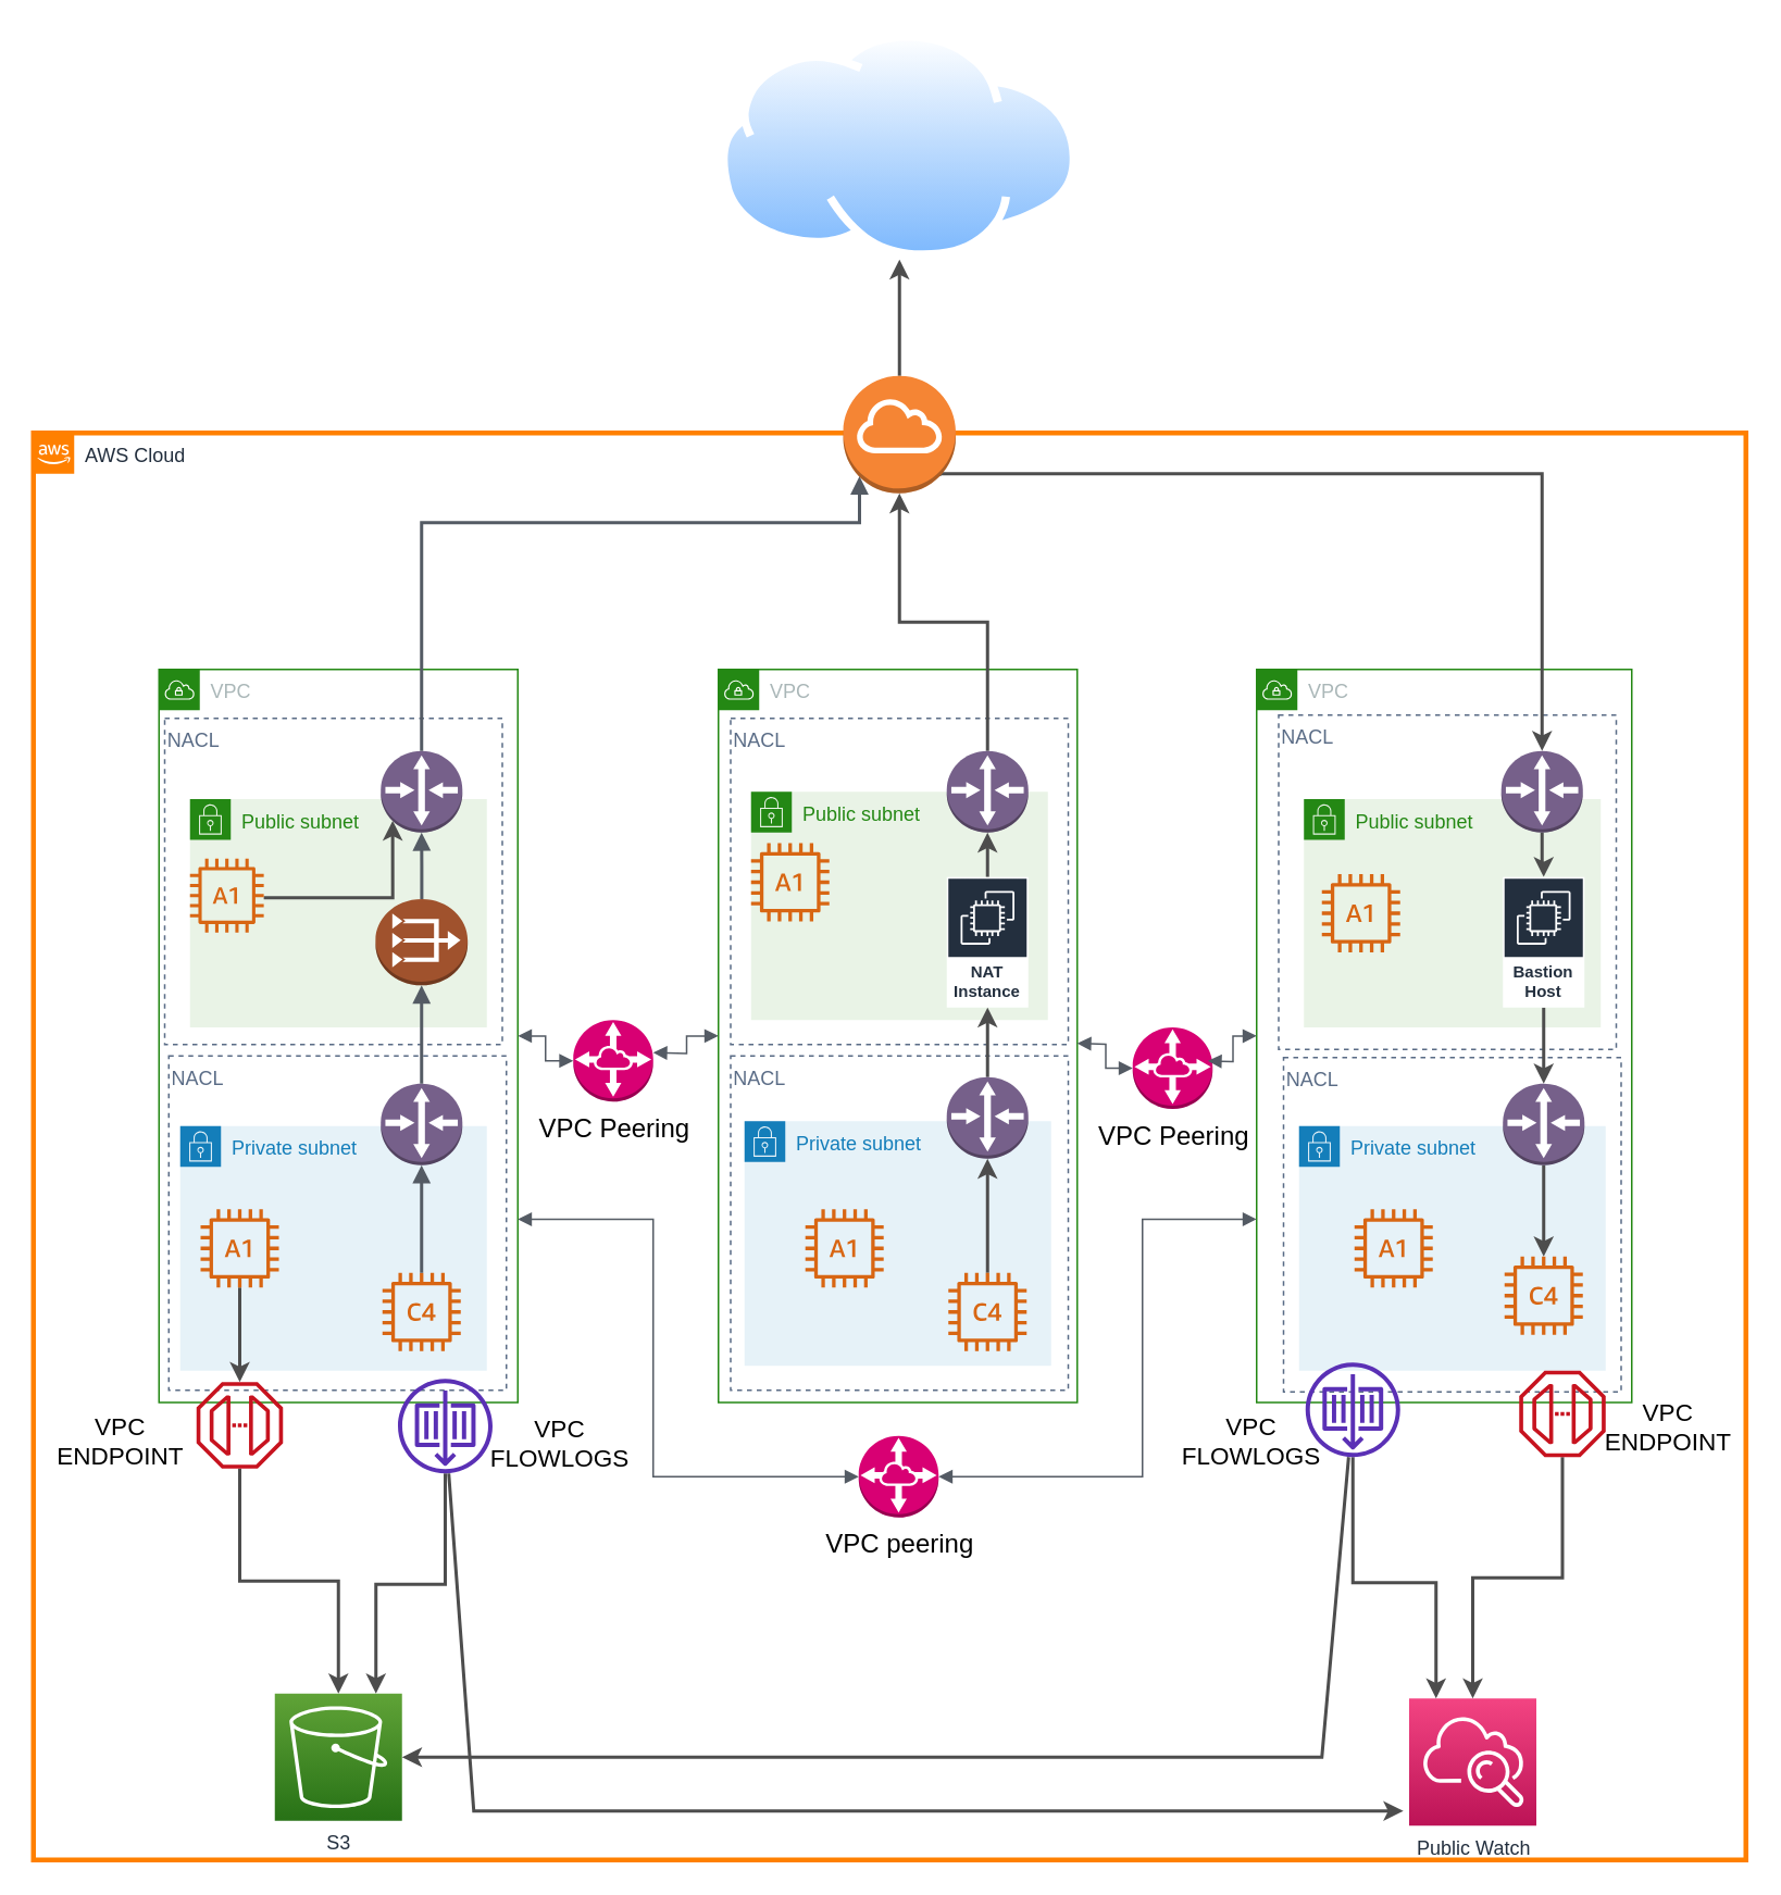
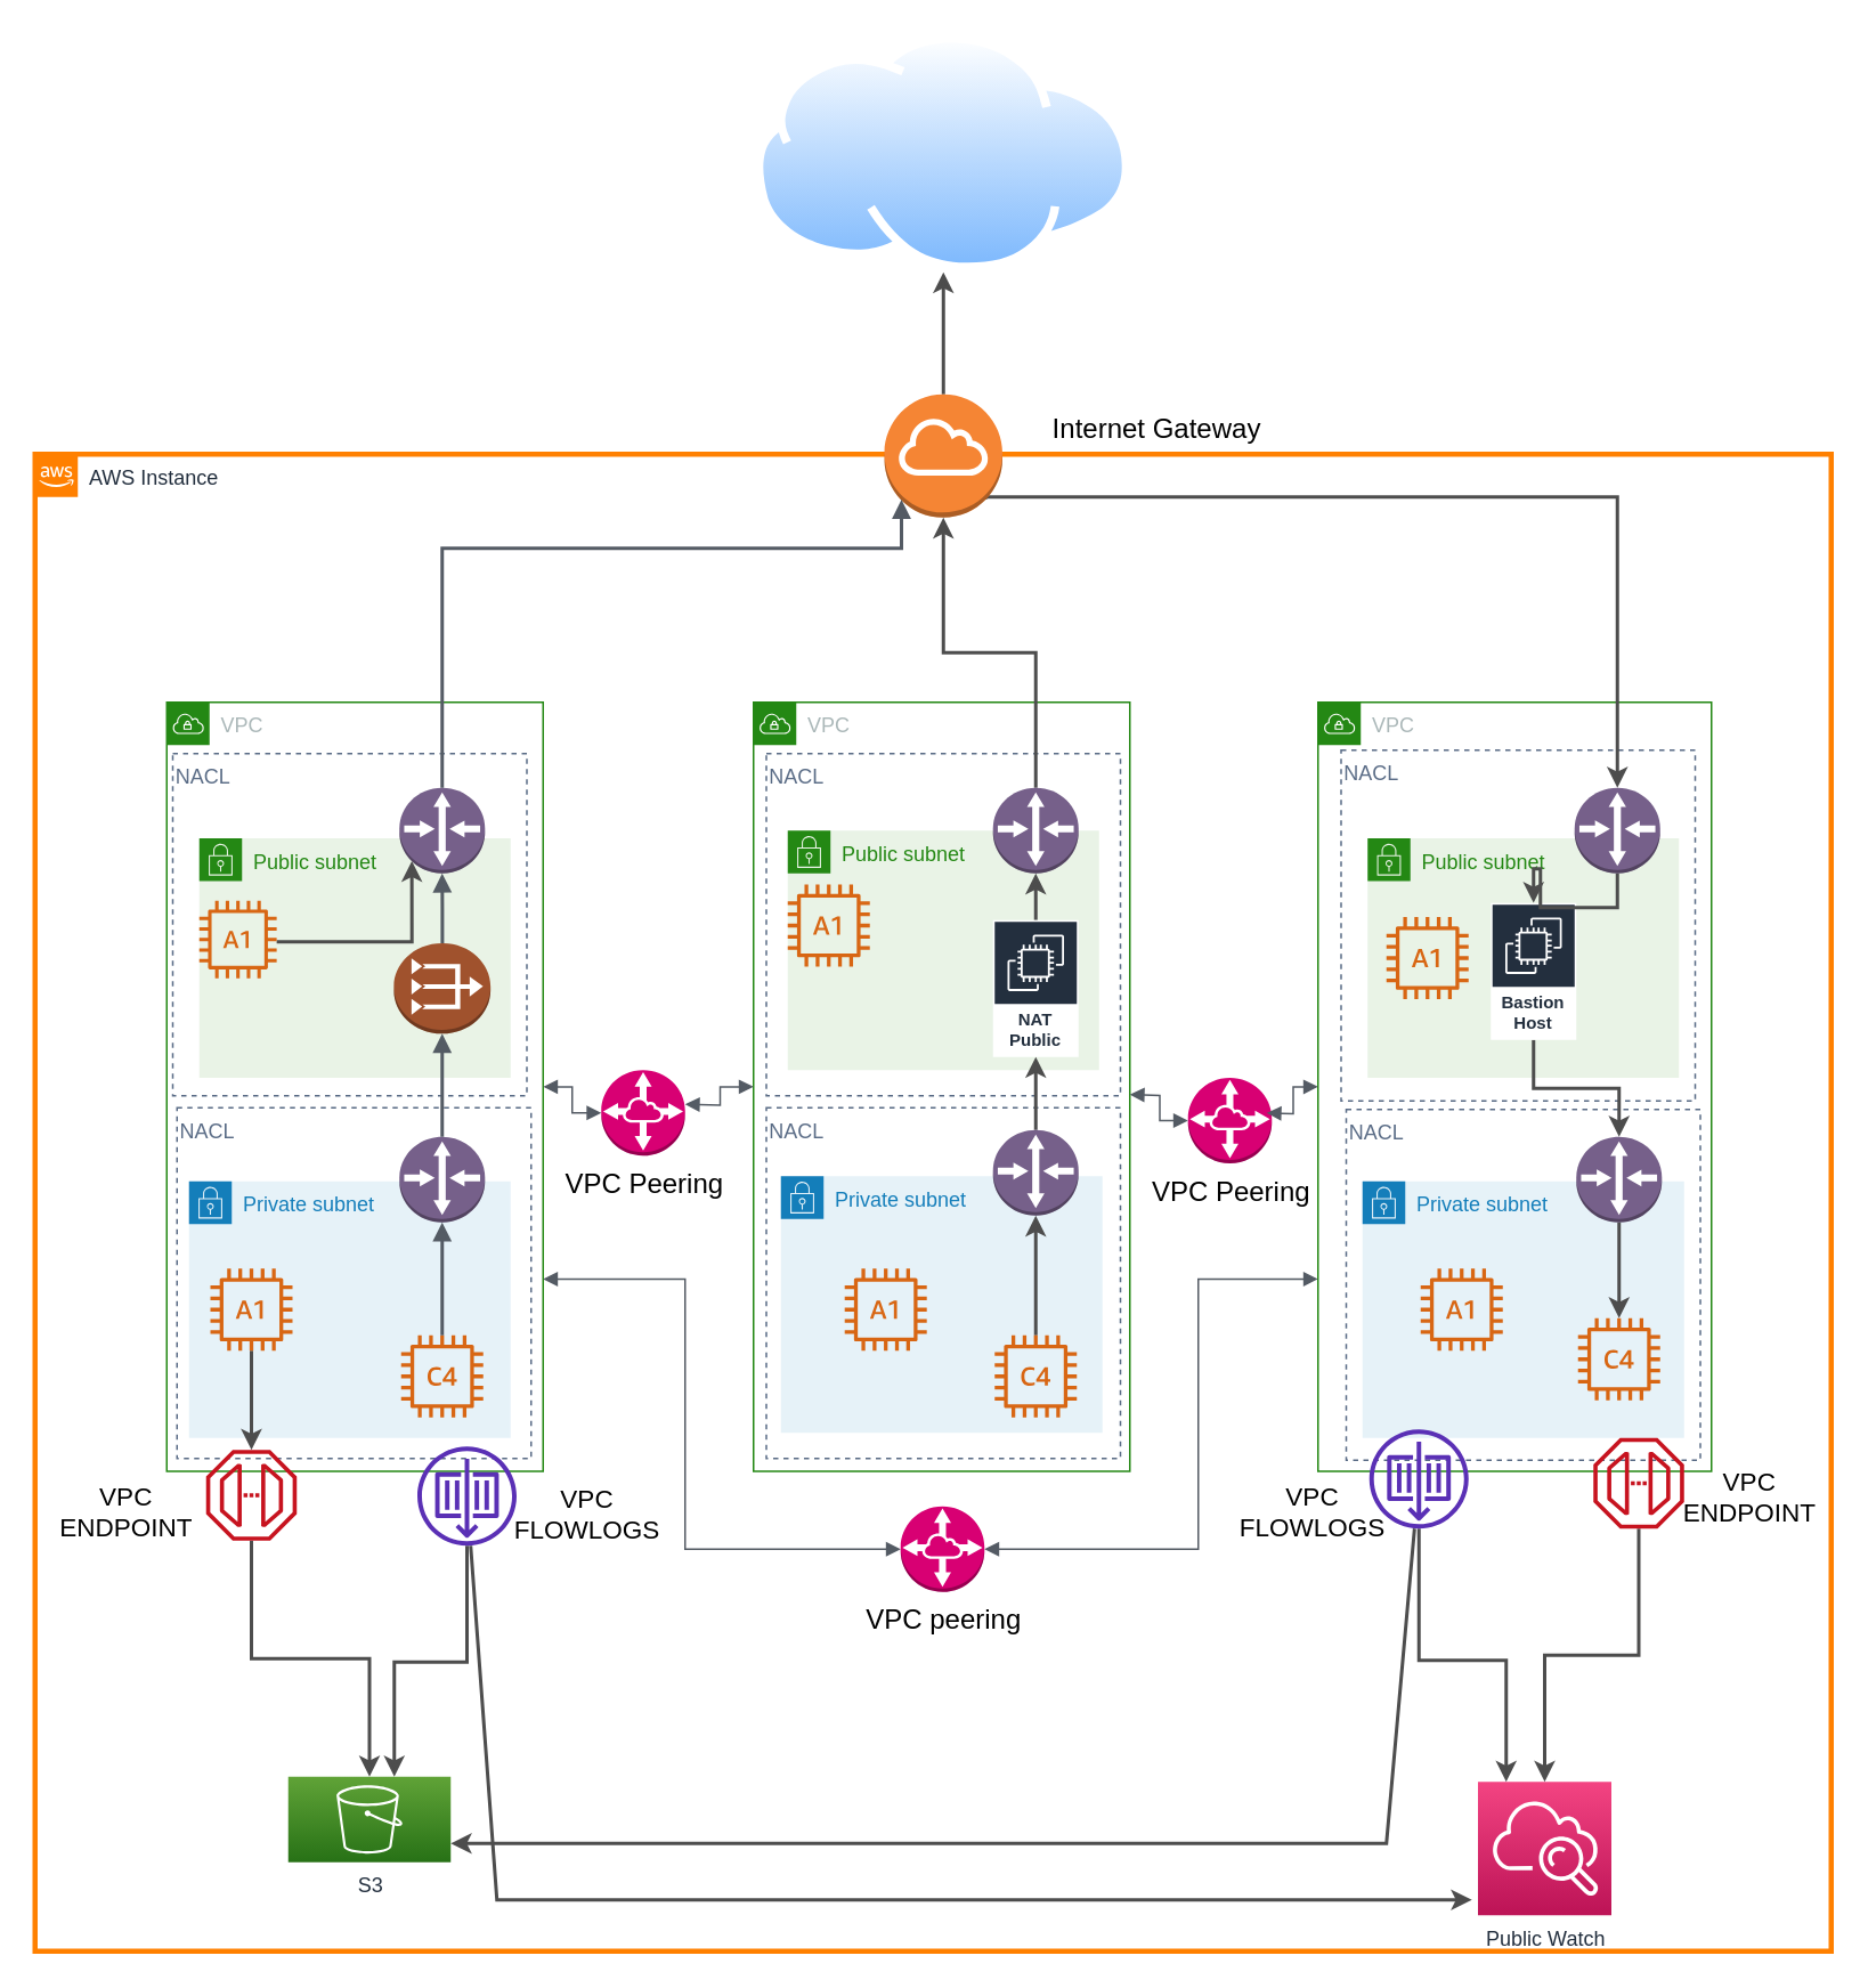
+ <mxCell id="43" value="Internet Gateway" style="text;html=1;strokeColor=none;fillColor=none;align=center;verticalAlign=middle;whiteSpace=wrap;rounded=0;fontSize=16;" vertex="1" parent="1"><mxGeometry x="585.5" y="240" width="180" height="20" as="geometry" /></mxCell>
- <mxCell id="2" value="AWS Cloud" style="points=[[0,0],[0.25,0],[0.5,0],[0.75,0],[1,0],[1,0.25],[1,0.5],[1,0.75],[1,1],[0.75,1],[0.5,1],[0.25,1],[0,1],[0,0.75],[0,0.5],[0,0.25]];outlineConnect=0;gradientColor=none;html=1;whiteSpace=wrap;fontSize=12;fontStyle=0;shape=mxgraph.aws4.group;grIcon=mxgraph.aws4.group_aws_cloud_alt;strokeColor=#FF8000;fillColor=none;verticalAlign=top;align=left;spacingLeft=30;fontColor=#232F3E;dashed=0;strokeWidth=3;labelBackgroundColor=none;" vertex="1" parent="1"><mxGeometry x="20" y="265" width="1050" height="875" as="geometry" /></mxCell>
+ <mxCell id="2" value="AWS Instance" style="points=[[0,0],[0.25,0],[0.5,0],[0.75,0],[1,0],[1,0.25],[1,0.5],[1,0.75],[1,1],[0.75,1],[0.5,1],[0.25,1],[0,1],[0,0.75],[0,0.5],[0,0.25]];outlineConnect=0;gradientColor=none;html=1;whiteSpace=wrap;fontSize=12;fontStyle=0;shape=mxgraph.aws4.group;grIcon=mxgraph.aws4.group_aws_cloud_alt;strokeColor=#FF8000;fillColor=none;verticalAlign=top;align=left;spacingLeft=30;fontColor=#232F3E;dashed=0;strokeWidth=3;labelBackgroundColor=none;" vertex="1" parent="1"><mxGeometry x="20" y="265" width="1050" height="875" as="geometry" /></mxCell>
- <mxCell id="45" value="Bastion Host" style="outlineConnect=0;fontColor=#232F3E;gradientColor=none;strokeColor=#ffffff;fillColor=#232F3E;dashed=0;verticalLabelPosition=middle;verticalAlign=bottom;align=center;html=1;whiteSpace=wrap;fontSize=10;fontStyle=1;spacing=3;shape=mxgraph.aws4.productIcon;prIcon=mxgraph.aws4.ec2;labelBackgroundColor=#ffffff;" vertex="1" parent="1"><mxGeometry x="921" y="537.25" width="50" height="80" as="geometry" /></mxCell>
+ <mxCell id="45" value="Bastion Host" style="outlineConnect=0;fontColor=#232F3E;gradientColor=none;strokeColor=#ffffff;fillColor=#232F3E;dashed=0;verticalLabelPosition=middle;verticalAlign=bottom;align=center;html=1;whiteSpace=wrap;fontSize=10;fontStyle=1;spacing=3;shape=mxgraph.aws4.productIcon;prIcon=mxgraph.aws4.ec2;labelBackgroundColor=#ffffff;" vertex="1" parent="1"><mxGeometry x="871" y="527.25" width="50" height="80" as="geometry" /></mxCell>
- <mxCell id="48" value="NAT Instance" style="outlineConnect=0;fontColor=#232F3E;gradientColor=none;strokeColor=#ffffff;fillColor=#232F3E;dashed=0;verticalLabelPosition=middle;verticalAlign=bottom;align=center;html=1;whiteSpace=wrap;fontSize=10;fontStyle=1;spacing=3;shape=mxgraph.aws4.productIcon;prIcon=mxgraph.aws4.ec2;labelBackgroundColor=#ffffff;" vertex="1" parent="1"><mxGeometry x="580" y="537.25" width="50" height="80" as="geometry" /></mxCell>
+ <mxCell id="48" value="NAT Public" style="outlineConnect=0;fontColor=#232F3E;gradientColor=none;strokeColor=#ffffff;fillColor=#232F3E;dashed=0;verticalLabelPosition=middle;verticalAlign=bottom;align=center;html=1;whiteSpace=wrap;fontSize=10;fontStyle=1;spacing=3;shape=mxgraph.aws4.productIcon;prIcon=mxgraph.aws4.ec2;labelBackgroundColor=#ffffff;" vertex="1" parent="1"><mxGeometry x="580" y="537.25" width="50" height="80" as="geometry" /></mxCell>
- <mxCell id="70" value="S3" style="outlineConnect=0;fontColor=#232F3E;gradientColor=#60A337;gradientDirection=north;fillColor=#277116;strokeColor=#ffffff;dashed=0;verticalLabelPosition=bottom;verticalAlign=top;align=center;html=1;fontSize=12;fontStyle=0;aspect=fixed;shape=mxgraph.aws4.resourceIcon;resIcon=mxgraph.aws4.s3;labelBackgroundColor=none;" vertex="1" parent="1"><mxGeometry x="168" y="1038" width="78" height="78" as="geometry" /></mxCell>
+ <mxCell id="70" value="S3" style="outlineConnect=0;fontColor=#232F3E;gradientColor=#60A337;gradientDirection=north;fillColor=#277116;strokeColor=#ffffff;dashed=0;verticalLabelPosition=bottom;verticalAlign=top;align=center;html=1;fontSize=12;fontStyle=0;aspect=fixed;shape=mxgraph.aws4.resourceIcon;resIcon=mxgraph.aws4.s3;labelBackgroundColor=none;" vertex="1" parent="1"><mxGeometry x="168" y="1038" width="95" height="50" as="geometry" /></mxCell>
